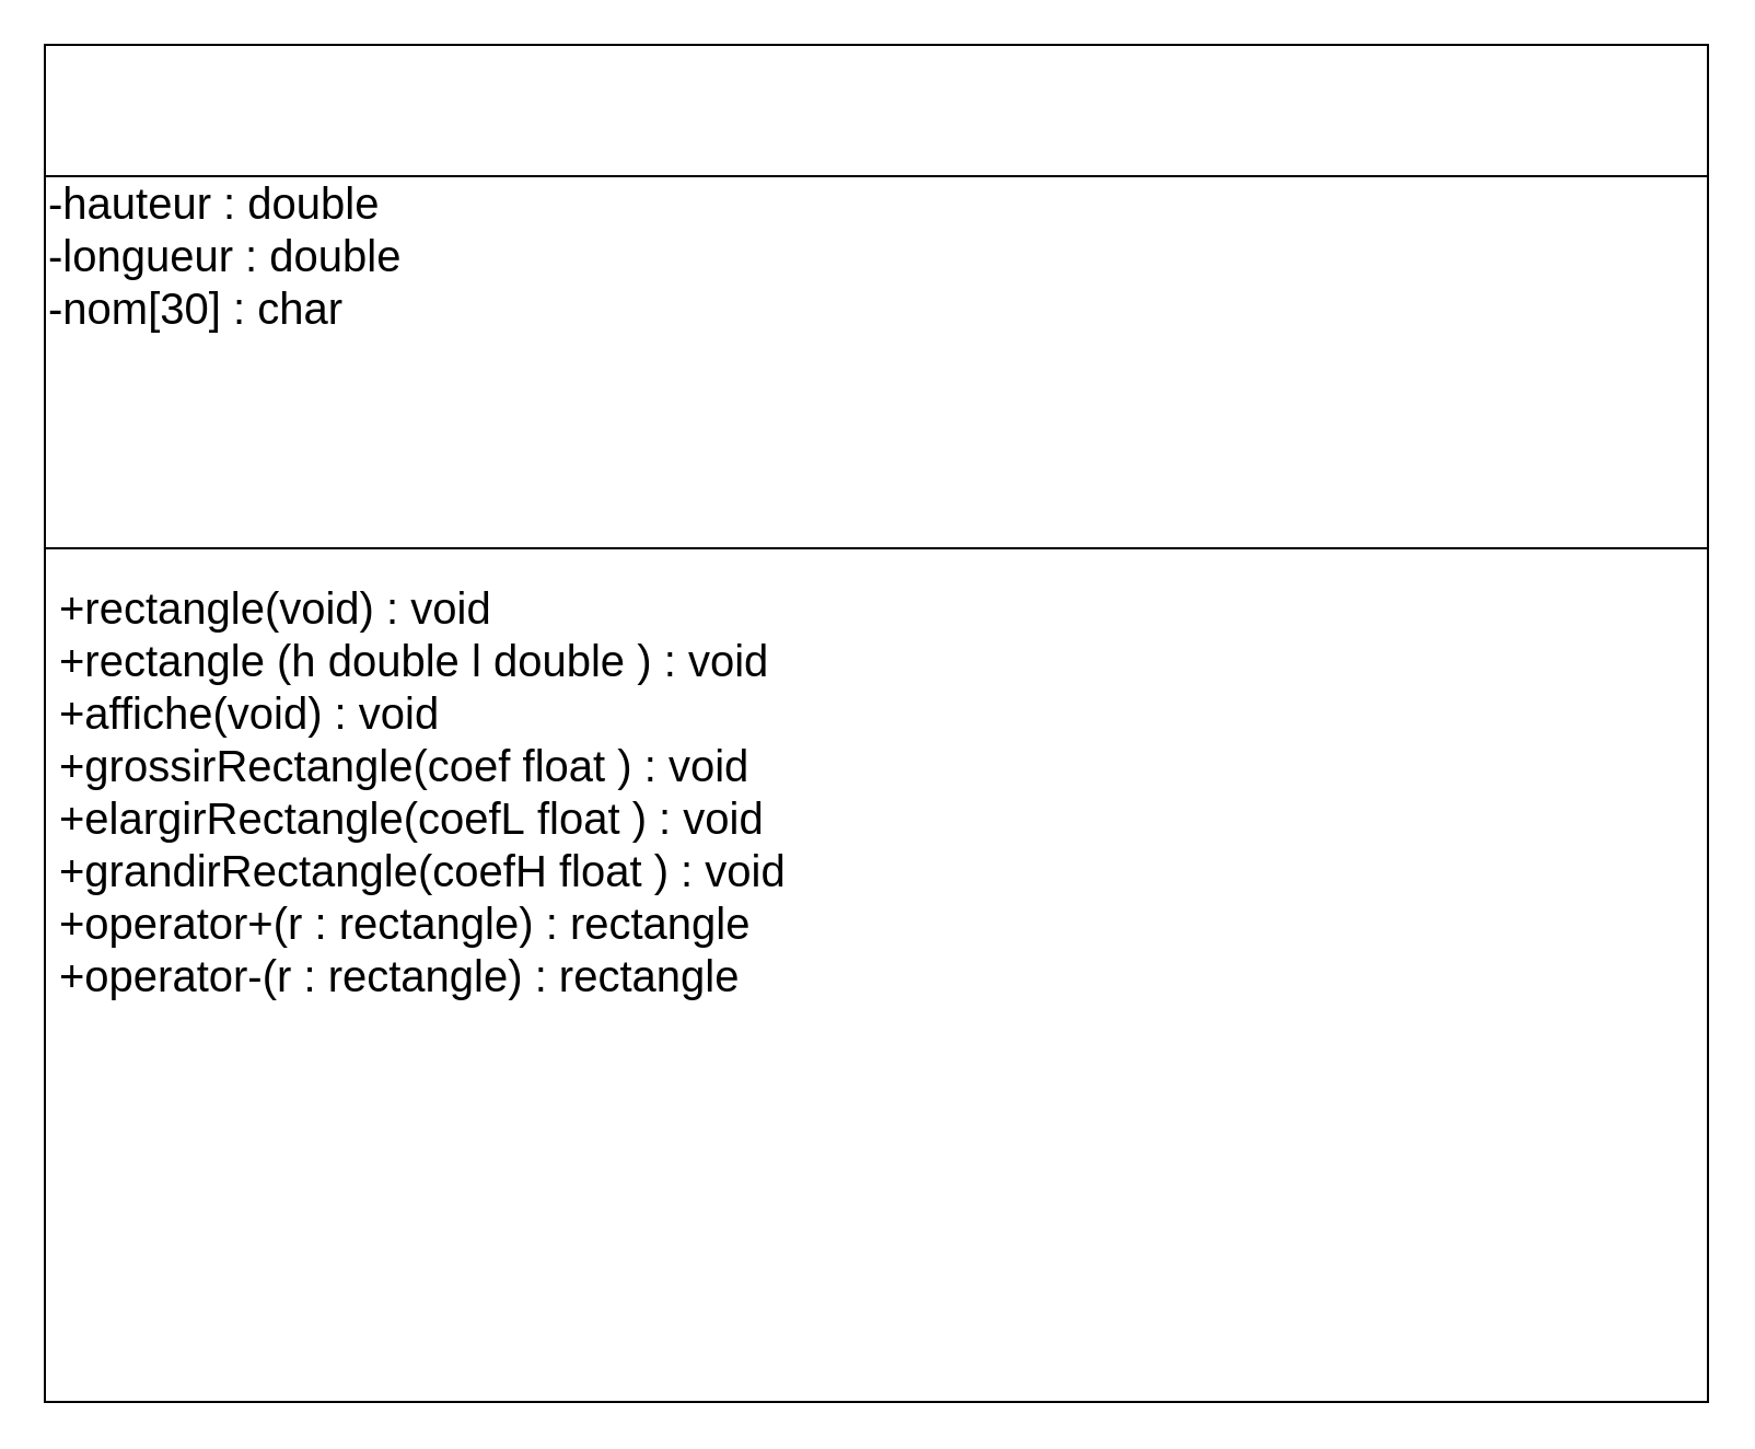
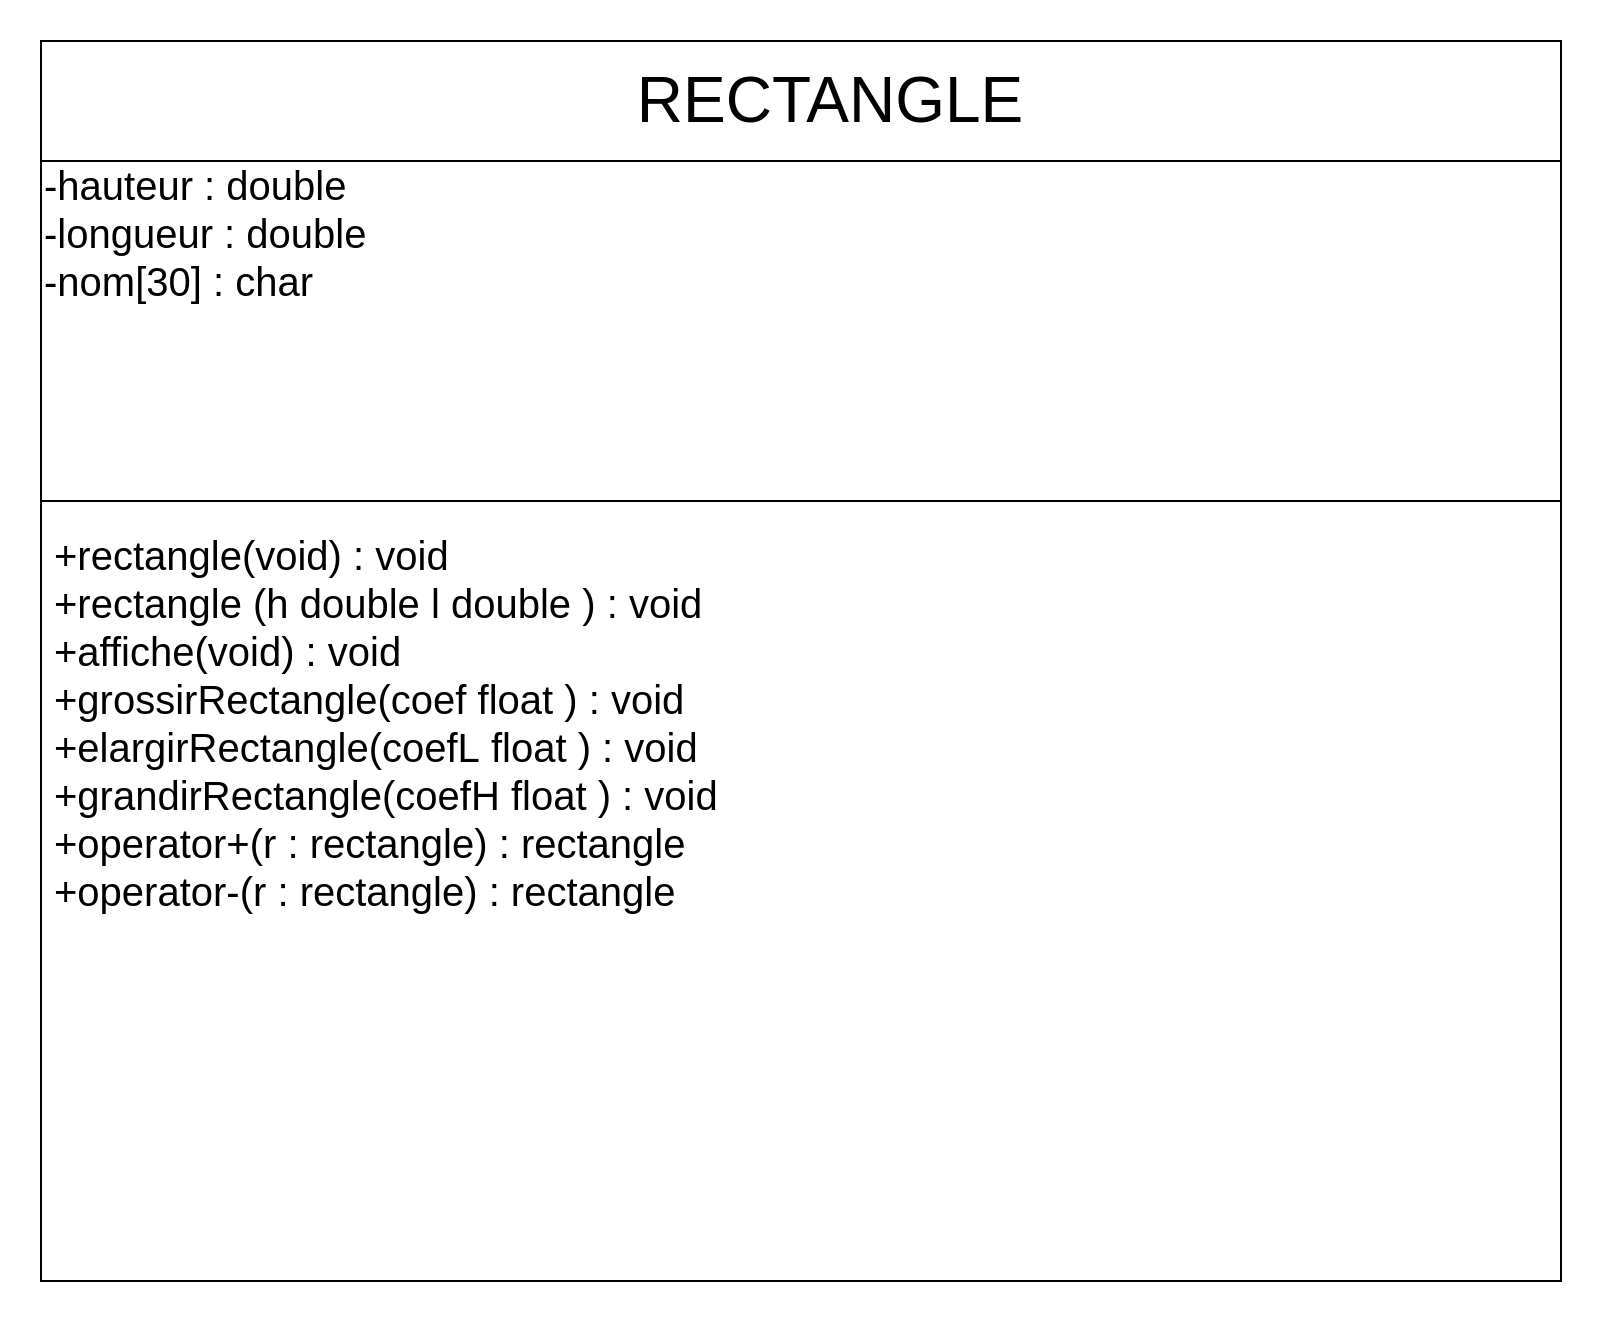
+ <mxCell id="4" value="&lt;font style=&quot;font-size: 32px&quot;&gt;RECTANGLE&lt;/font&gt;" style="text;html=1;strokeColor=none;fillColor=none;align=center;verticalAlign=middle;whiteSpace=wrap;rounded=0;" parent="1" vertex="1"><mxGeometry x="270" y="30" width="290" height="40" as="geometry" /></mxCell>
